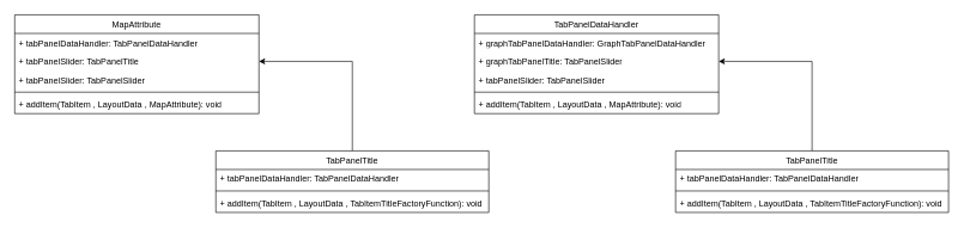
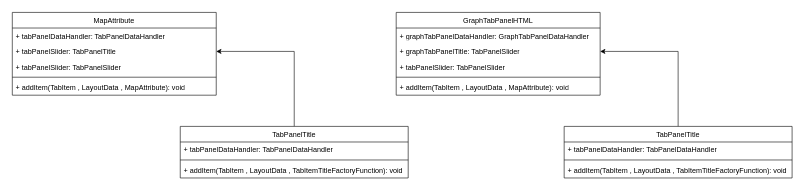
- <mxCell id="13" value="&lt;span style=&quot;font-weight: 400;&quot;&gt;TabPanelDataHandler&lt;/span&gt;" style="swimlane;fontStyle=1;align=center;verticalAlign=top;childLayout=stackLayout;horizontal=1;startSize=26;horizontalStack=0;resizeParent=1;resizeParentMax=0;resizeLast=0;collapsible=1;marginBottom=0;whiteSpace=wrap;html=1;" vertex="1" parent="1"><mxGeometry x="660" y="20" width="340" height="138" as="geometry" /></mxCell>
+ <mxCell id="13" value="&lt;span style=&quot;font-weight: 400;&quot;&gt;GraphTabPanelHTML&lt;/span&gt;" style="swimlane;fontStyle=1;align=center;verticalAlign=top;childLayout=stackLayout;horizontal=1;startSize=26;horizontalStack=0;resizeParent=1;resizeParentMax=0;resizeLast=0;collapsible=1;marginBottom=0;whiteSpace=wrap;html=1;" vertex="1" parent="1"><mxGeometry x="660" y="20" width="340" height="138" as="geometry" /></mxCell>
